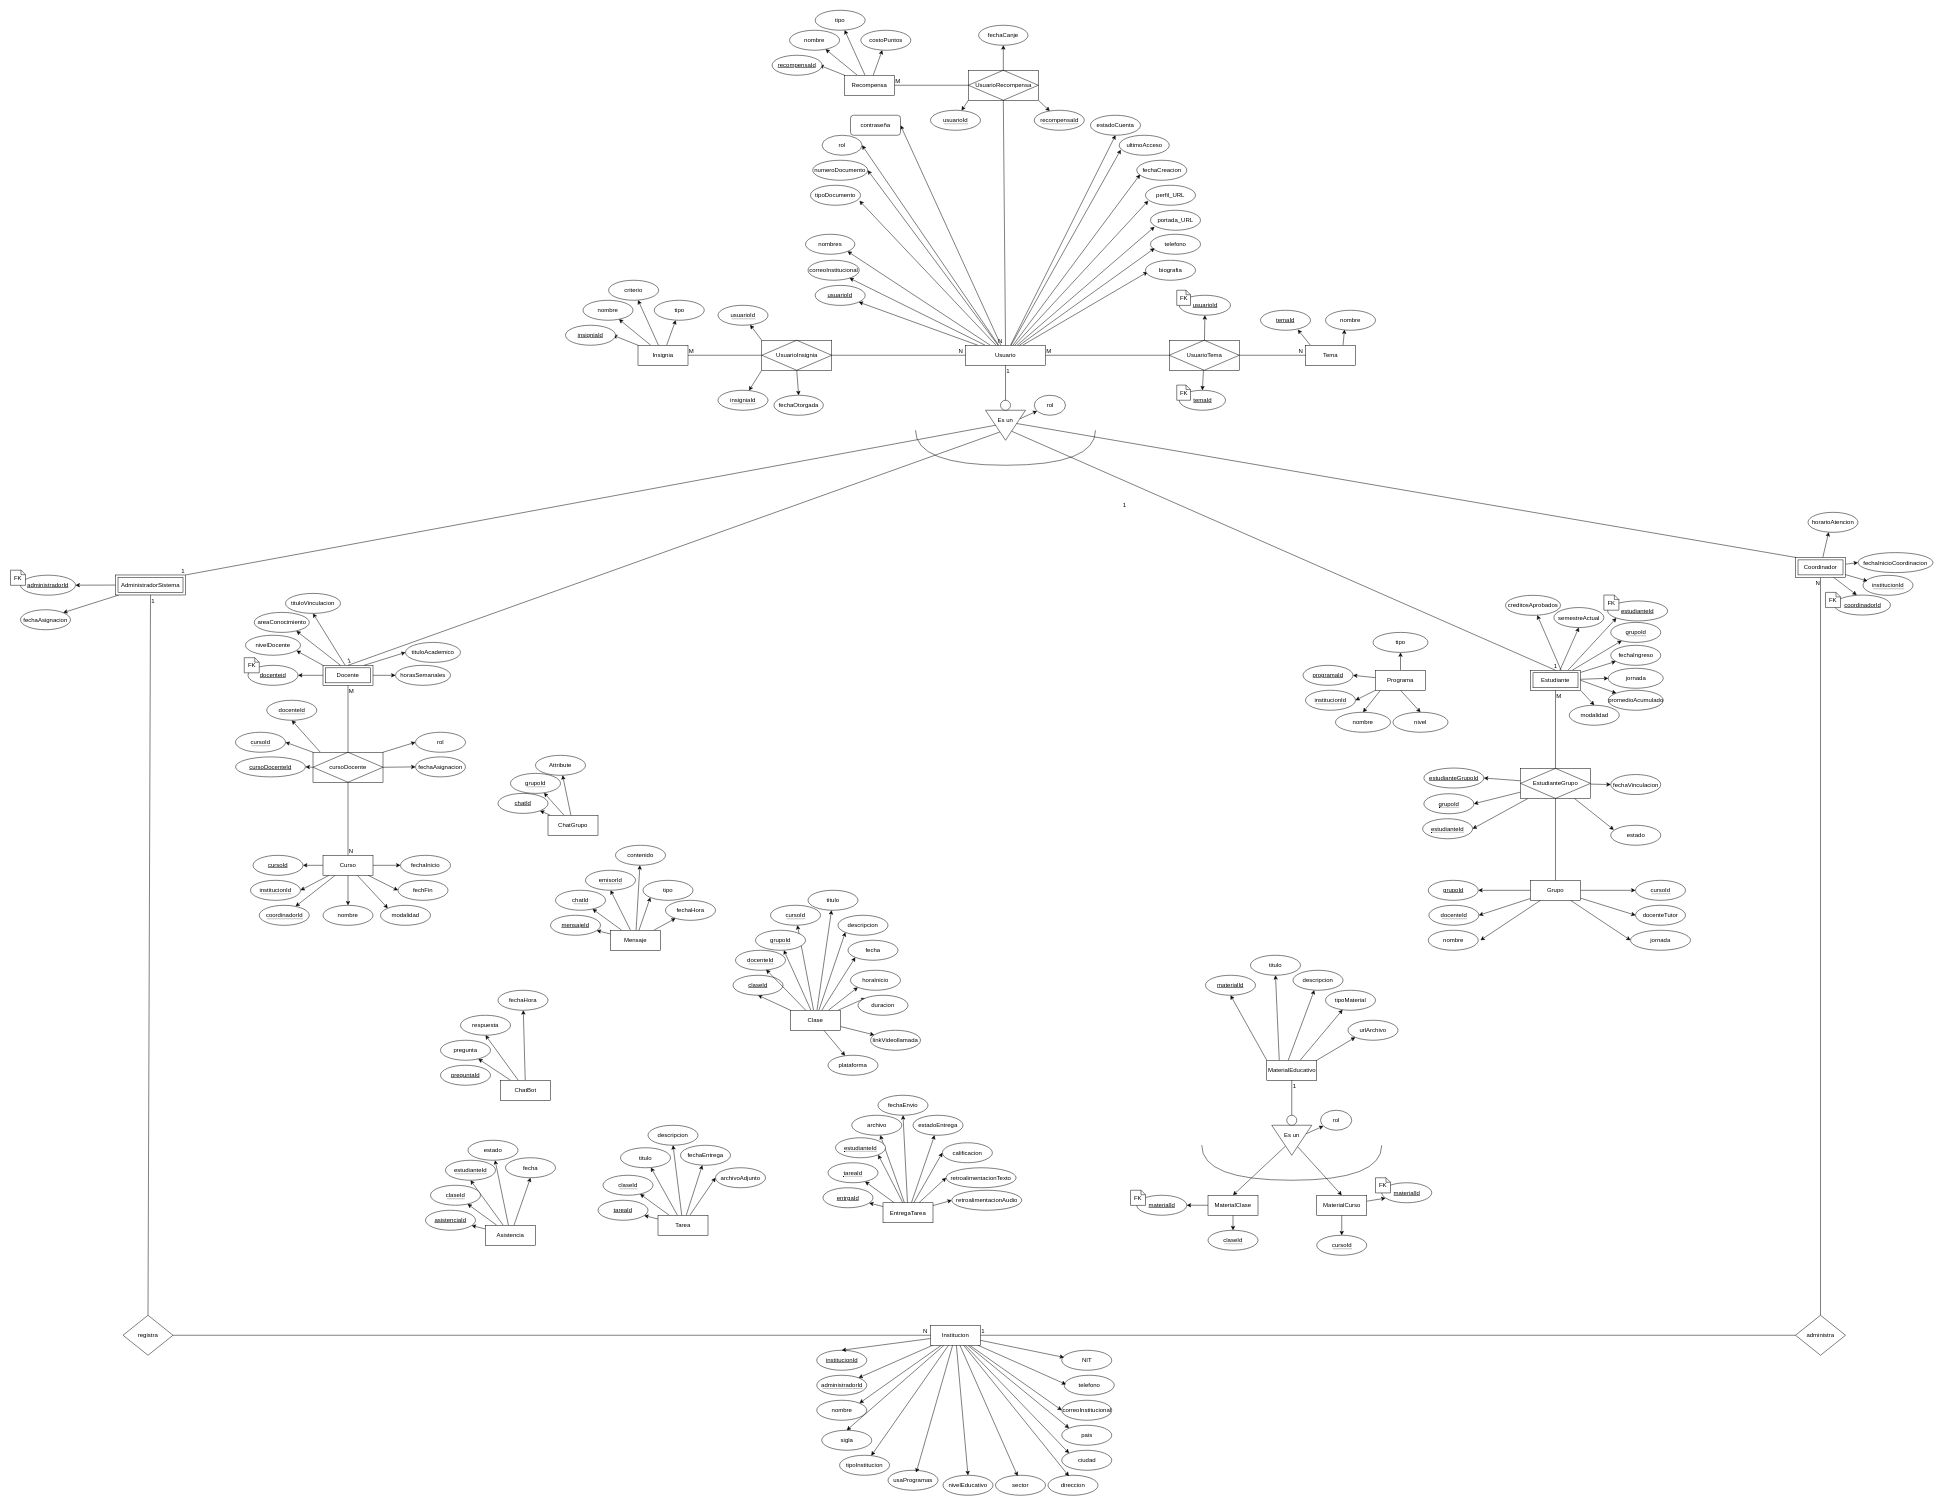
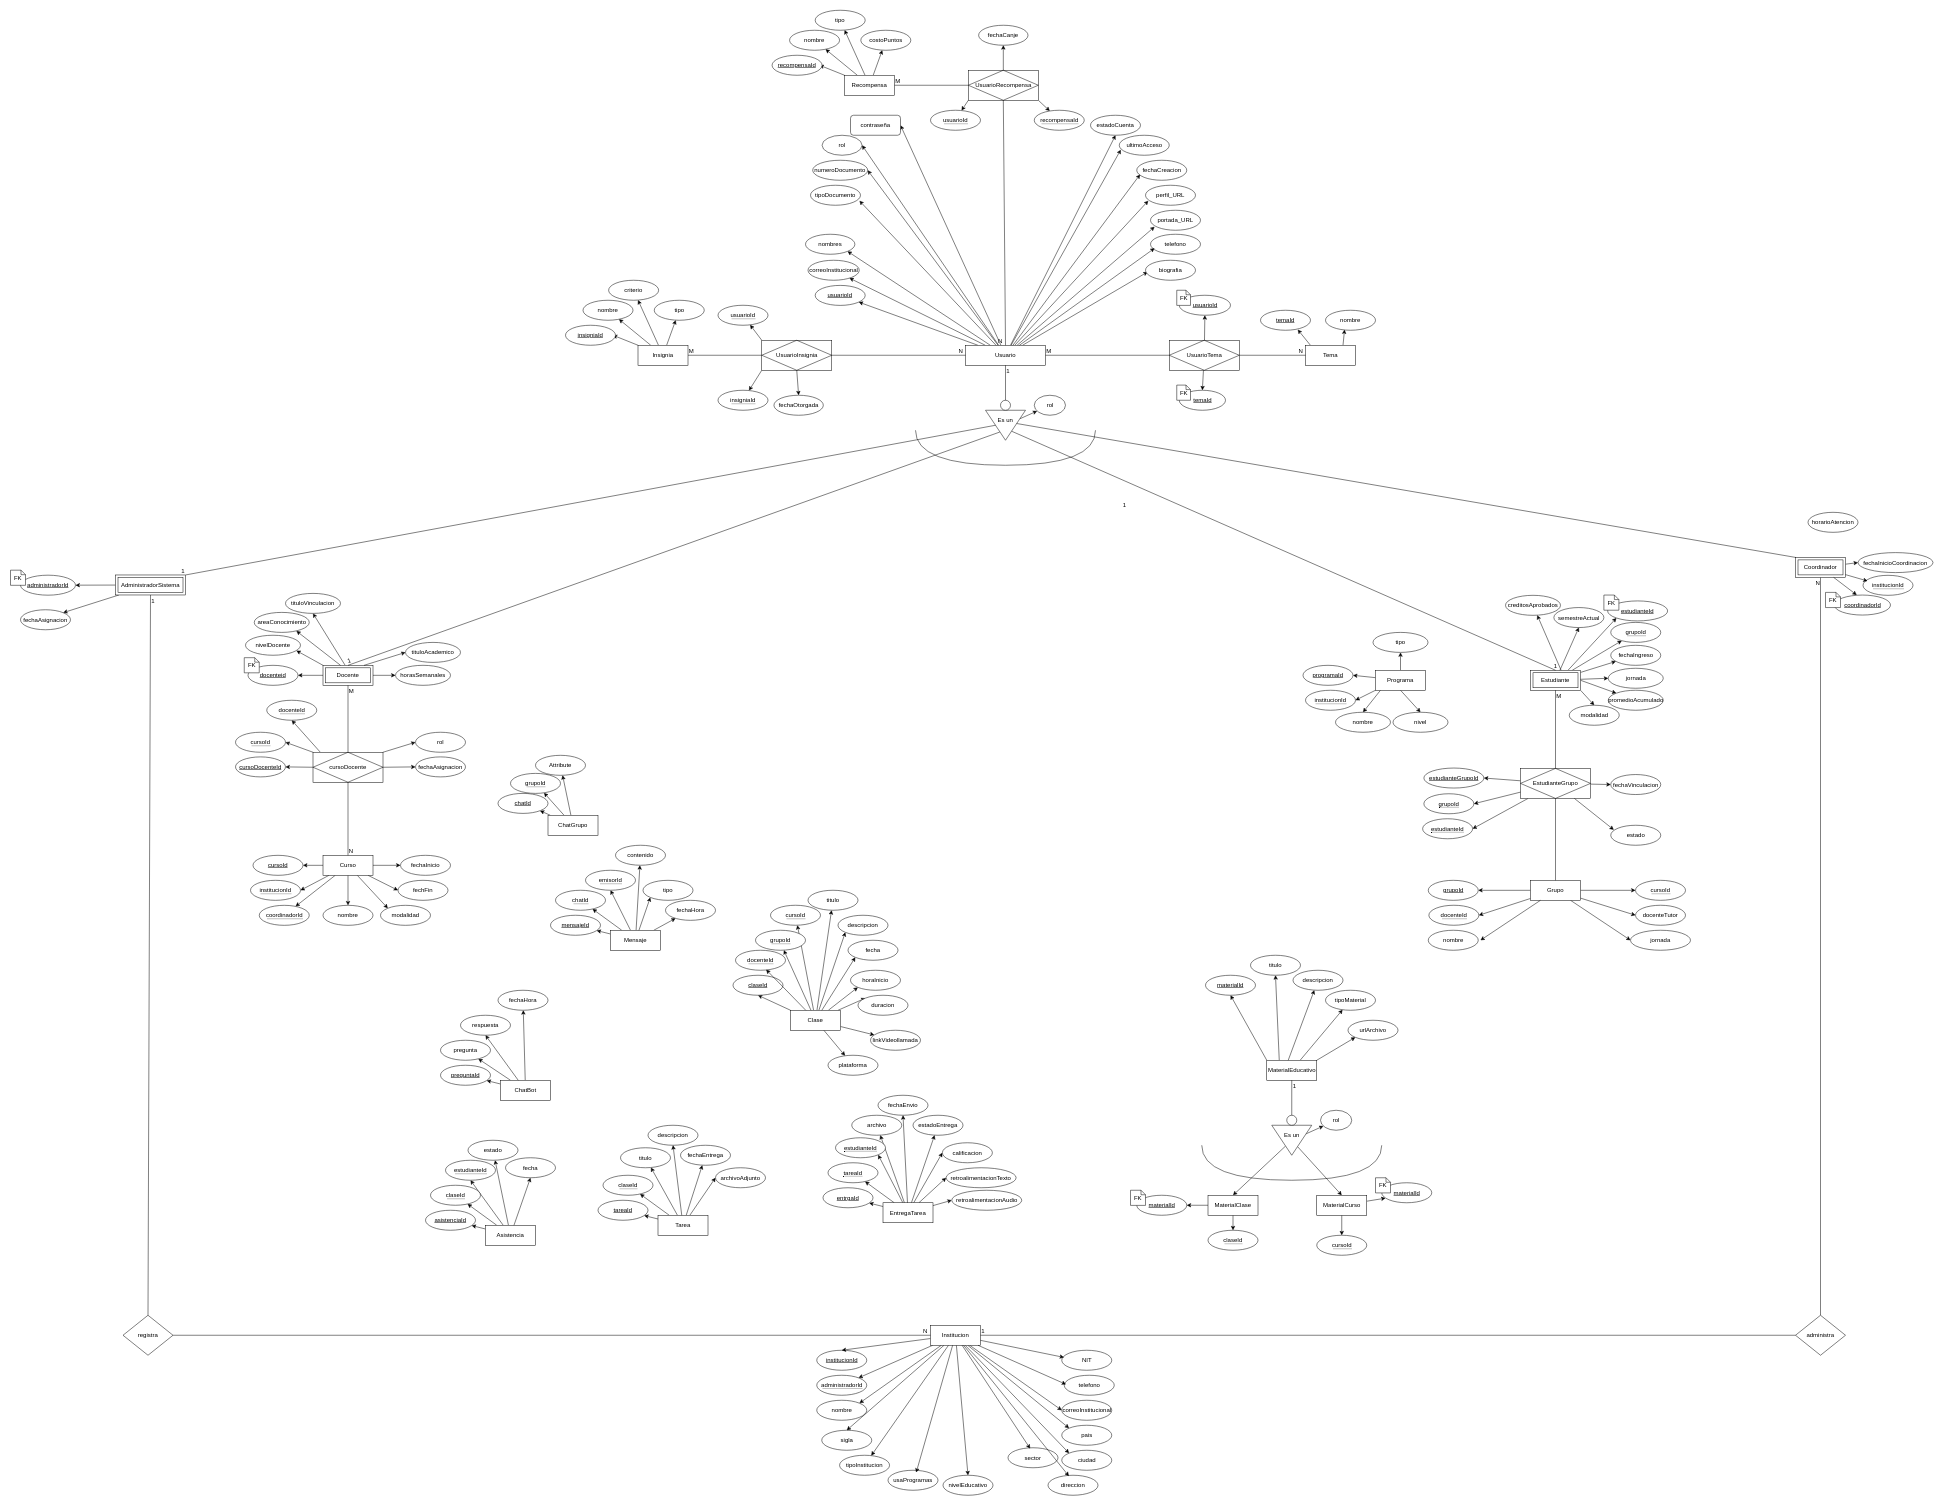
- <mxCell id="99" style="rounded=0;orthogonalLoop=1;jettySize=auto;html=1;entryX=0.414;entryY=0.989;entryDx=0;entryDy=0;entryPerimeter=0;" parent="1" source="100" target="55" edge="1"><mxGeometry relative="1" as="geometry" /></mxCell>
- <mxCell id="225" value="cursoDocenteId" style="ellipse;whiteSpace=wrap;html=1;align=center;fontStyle=4;" parent="1" vertex="1"><mxGeometry x="470" y="1513.3" width="140" height="40" as="geometry" /></mxCell>
+ <mxCell id="225" value="cursoDocenteId" style="ellipse;whiteSpace=wrap;html=1;align=center;fontStyle=4;" parent="1" vertex="1"><mxGeometry x="470" y="1513.3" width="100" height="40" as="geometry" /></mxCell>
+ <mxCell id="269" value="" style="rounded=0;orthogonalLoop=1;jettySize=auto;html=1;" parent="1" source="272" target="273" edge="1"><mxGeometry relative="1" as="geometry" /></mxCell>
- <mxCell id="7" value="sector" style="ellipse;whiteSpace=wrap;html=1;align=center;" parent="1" vertex="1"><mxGeometry x="1990" y="2950" width="100" height="40" as="geometry" /></mxCell>
+ <mxCell id="7" value="sector" style="ellipse;whiteSpace=wrap;html=1;align=center;" parent="1" vertex="1"><mxGeometry x="2015" y="2895" width="100" height="40" as="geometry" /></mxCell>
